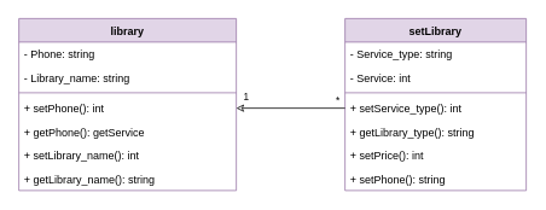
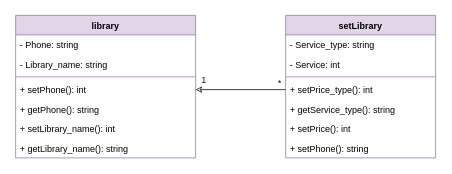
- <mxCell id="6" value="+ setService_type(): int" style="text;strokeColor=none;fillColor=none;align=left;verticalAlign=top;spacingLeft=4;spacingRight=4;overflow=hidden;rotatable=0;points=[[0,0.5],[1,0.5]];portConstraint=eastwest;" parent="2" vertex="1"><mxGeometry y="86" width="200" height="26" as="geometry" /></mxCell>
+ <mxCell id="6" value="+ setPrice_type(): int" style="text;strokeColor=none;fillColor=none;align=left;verticalAlign=top;spacingLeft=4;spacingRight=4;overflow=hidden;rotatable=0;points=[[0,0.5],[1,0.5]];portConstraint=eastwest;" parent="2" vertex="1"><mxGeometry y="86" width="200" height="26" as="geometry" /></mxCell>
- <mxCell id="15" value="+ getPhone(): getService" style="text;strokeColor=none;fillColor=none;align=left;verticalAlign=top;spacingLeft=4;spacingRight=4;overflow=hidden;rotatable=0;points=[[0,0.5],[1,0.5]];portConstraint=eastwest;" parent="10" vertex="1"><mxGeometry y="112" width="240" height="26" as="geometry" /></mxCell>
+ <mxCell id="15" value="+ getPhone(): string" style="text;strokeColor=none;fillColor=none;align=left;verticalAlign=top;spacingLeft=4;spacingRight=4;overflow=hidden;rotatable=0;points=[[0,0.5],[1,0.5]];portConstraint=eastwest;" parent="10" vertex="1"><mxGeometry y="112" width="240" height="26" as="geometry" /></mxCell>
- <mxCell id="7" value="+ getLibrary_type(): string" style="text;strokeColor=none;fillColor=none;align=left;verticalAlign=top;spacingLeft=4;spacingRight=4;overflow=hidden;rotatable=0;points=[[0,0.5],[1,0.5]];portConstraint=eastwest;" parent="2" vertex="1"><mxGeometry y="112" width="200" height="26" as="geometry" /></mxCell>
+ <mxCell id="7" value="+ getService_type(): string" style="text;strokeColor=none;fillColor=none;align=left;verticalAlign=top;spacingLeft=4;spacingRight=4;overflow=hidden;rotatable=0;points=[[0,0.5],[1,0.5]];portConstraint=eastwest;" parent="2" vertex="1"><mxGeometry y="112" width="200" height="26" as="geometry" /></mxCell>
